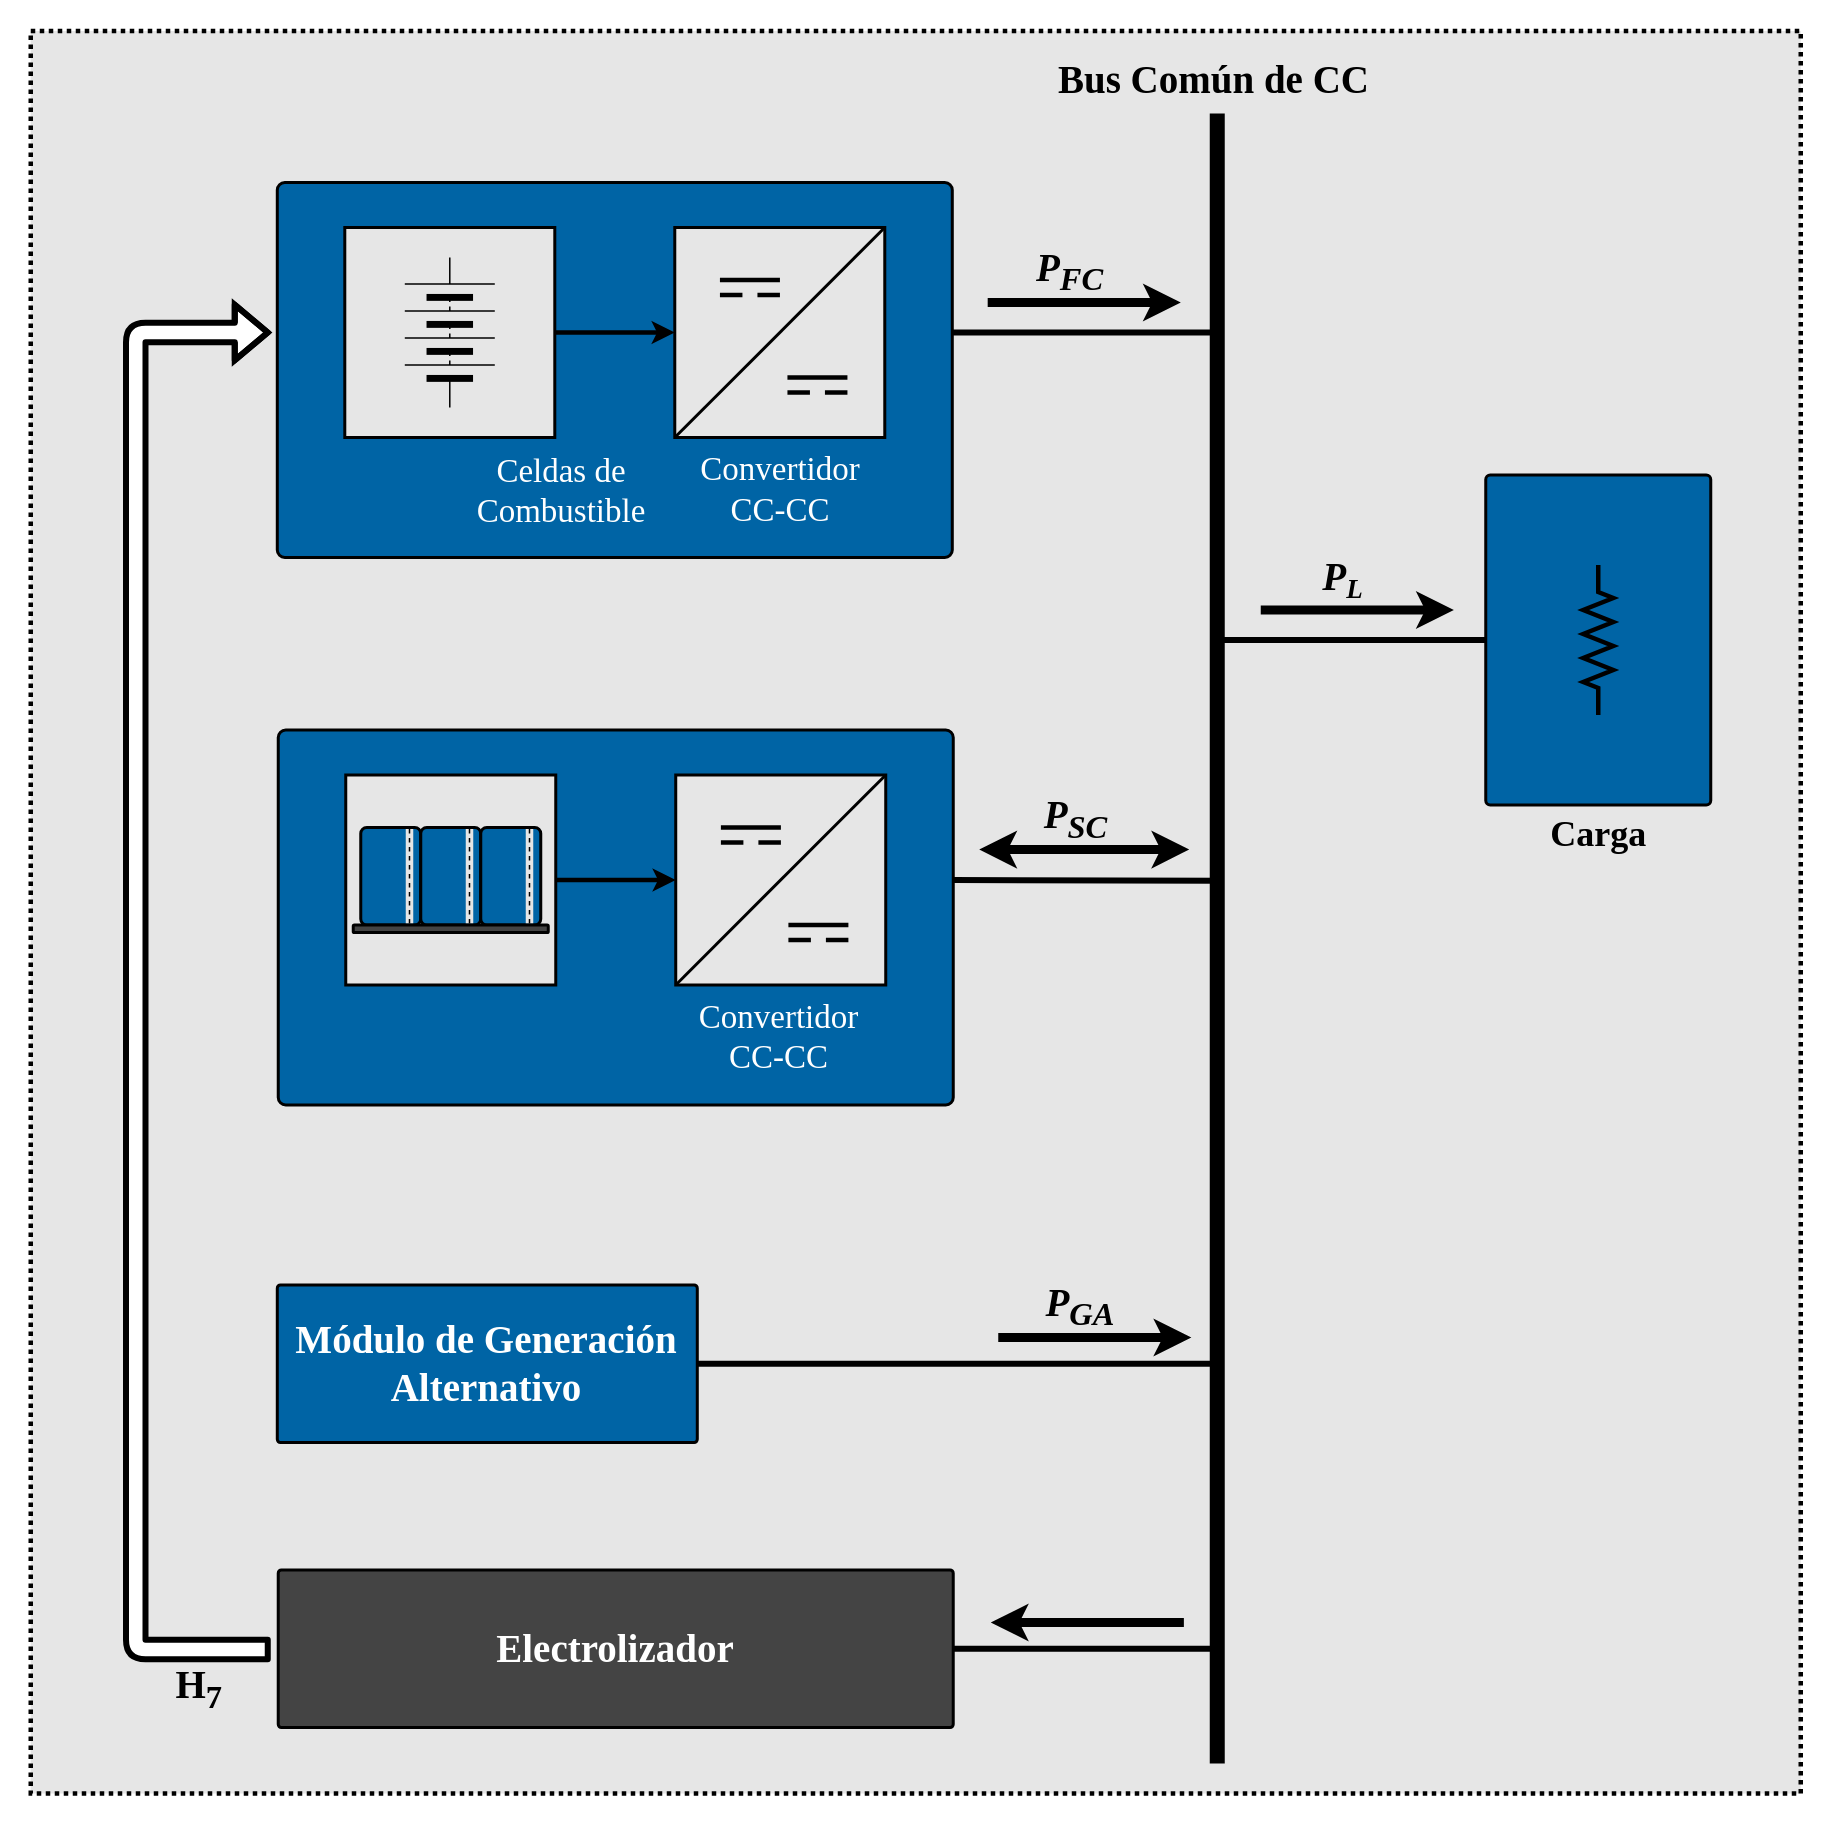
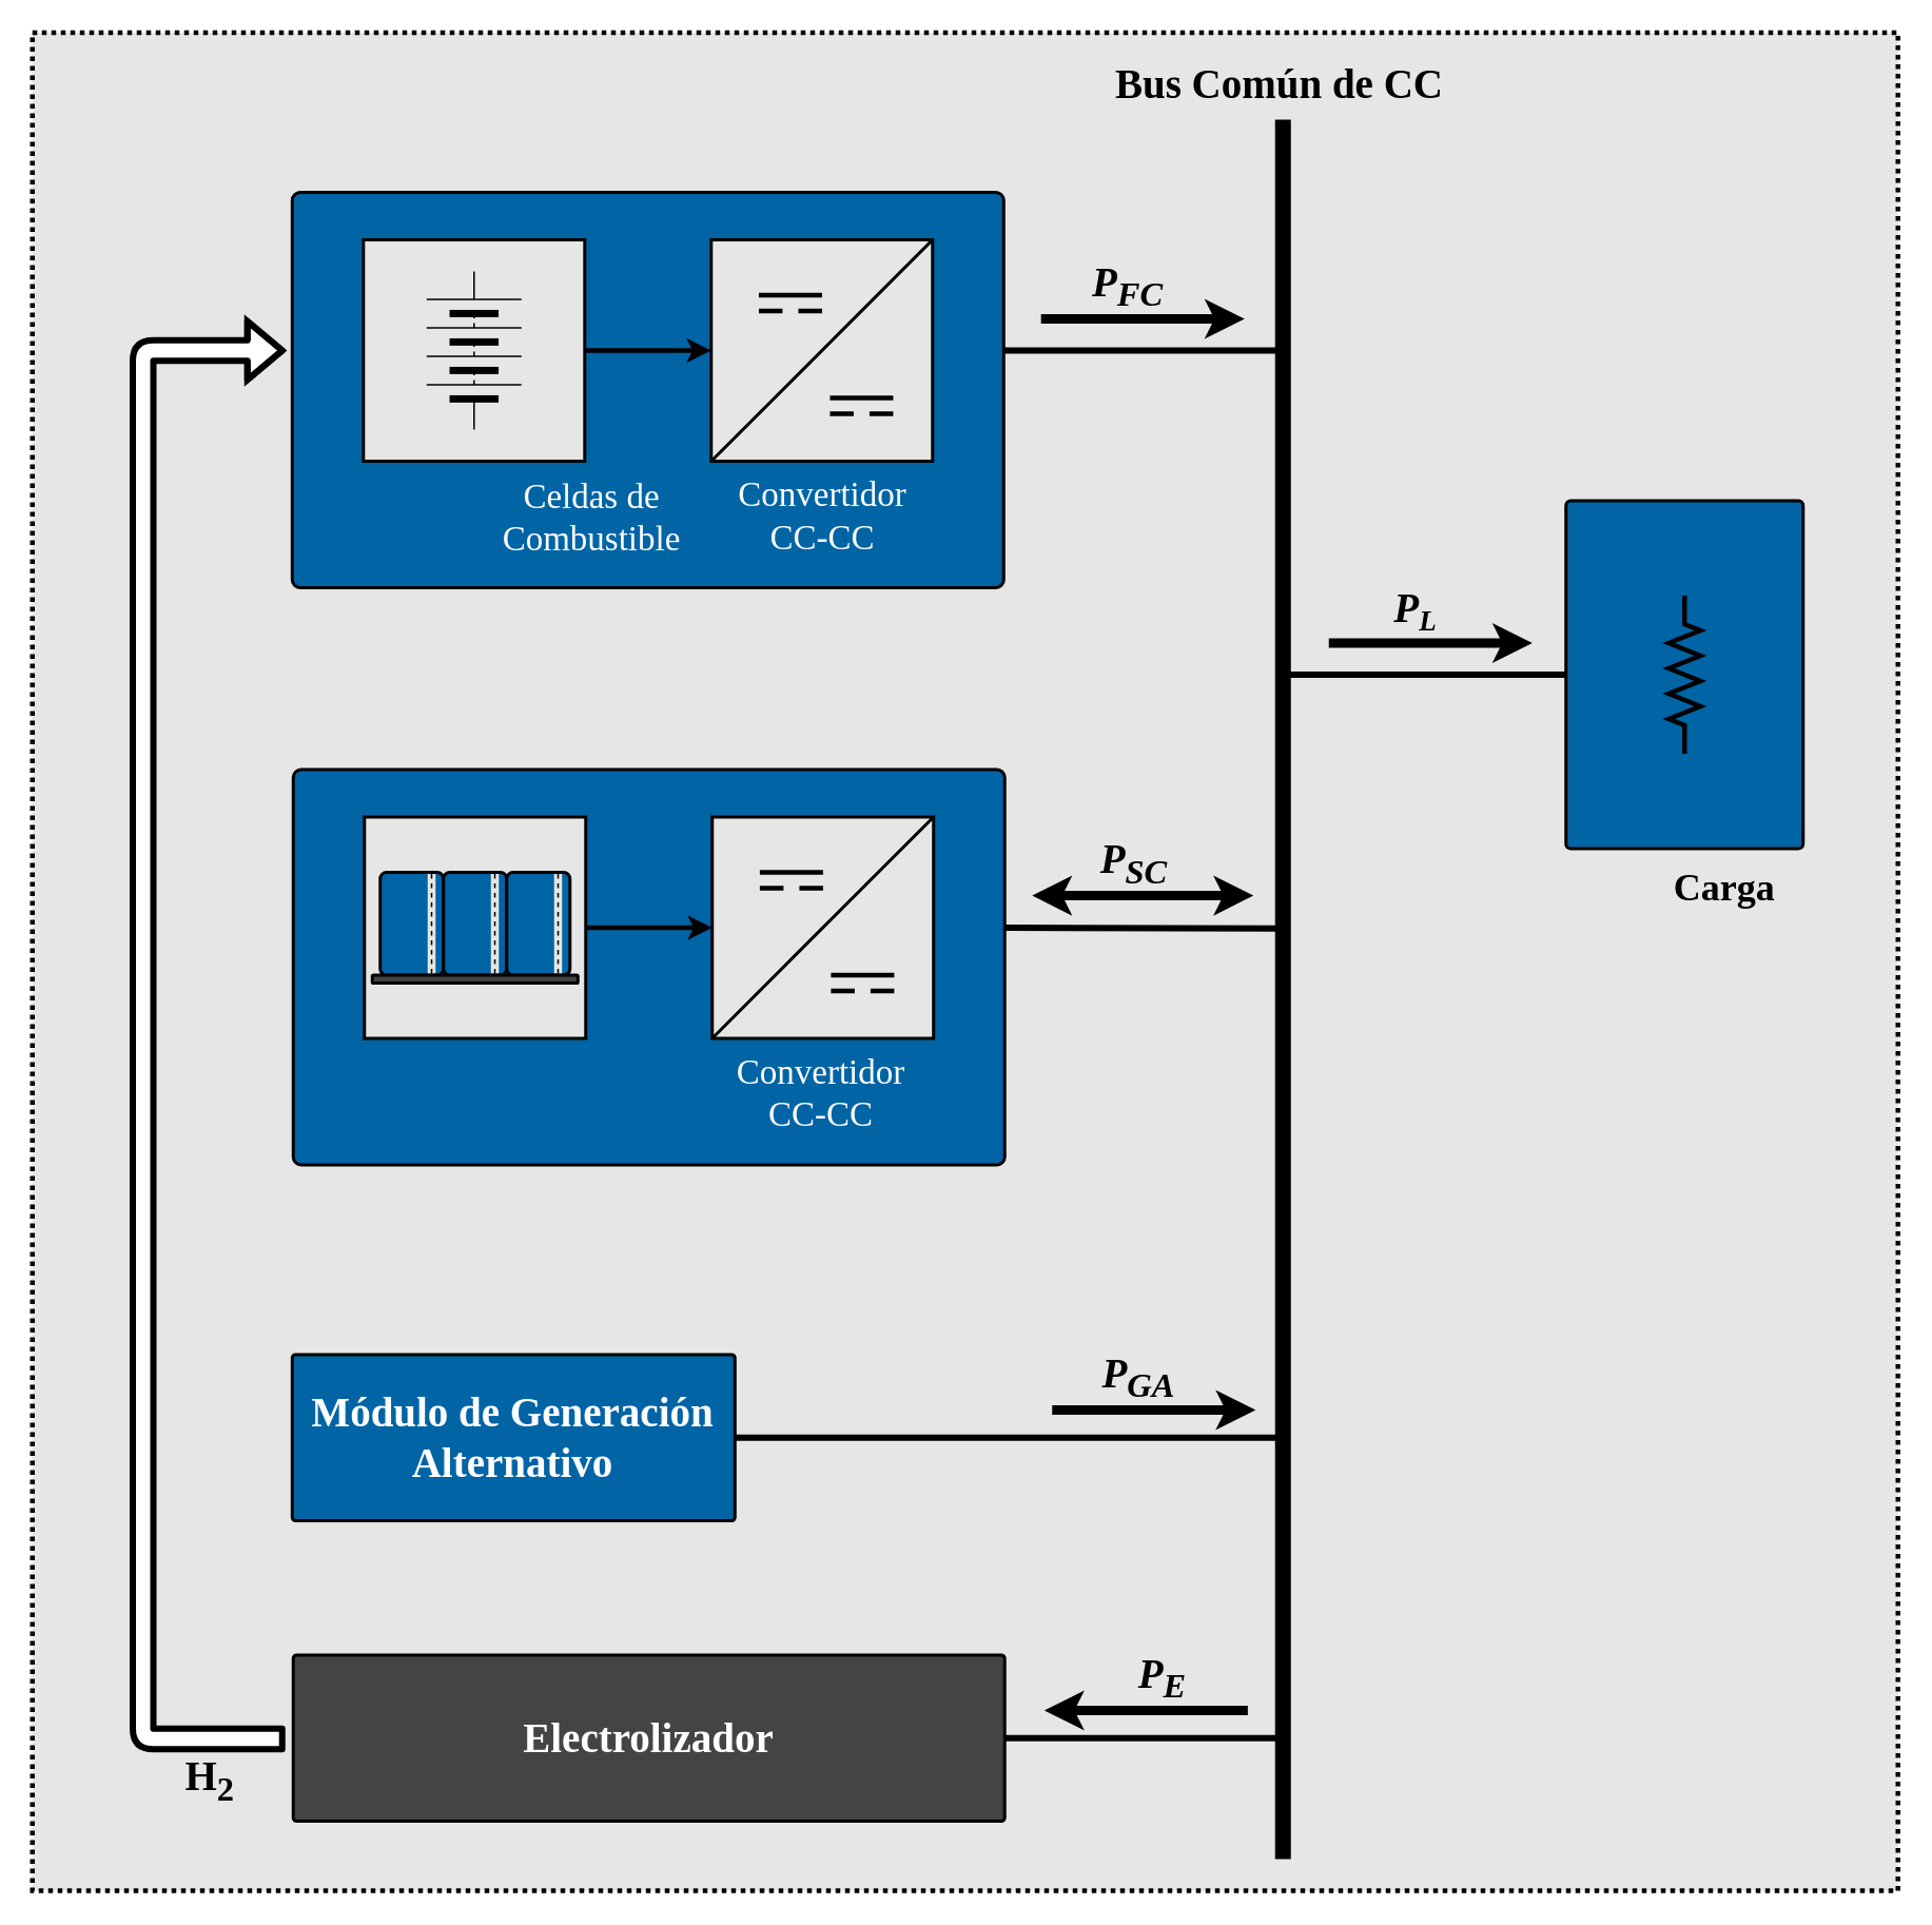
- <mxCell id="54" value="&lt;span style=&quot;font-size: 24px;&quot;&gt;Carga&lt;/span&gt;" style="text;html=1;strokeColor=none;fillColor=none;align=center;verticalAlign=middle;whiteSpace=wrap;rounded=0;fontFamily=Montserrat;fontSize=20;fontStyle=1" parent="1" vertex="1"><mxGeometry x="1022.5" y="541" width="85" height="30" as="geometry" /></mxCell>
+ <mxCell id="54" value="&lt;span style=&quot;font-size: 24px;&quot;&gt;Carga&lt;/span&gt;" style="text;html=1;strokeColor=none;fillColor=none;align=center;verticalAlign=middle;whiteSpace=wrap;rounded=0;fontFamily=Montserrat;fontSize=20;fontStyle=1" parent="1" vertex="1"><mxGeometry x="1047.5" y="546" width="85" height="30" as="geometry" /></mxCell>
+ <mxCell id="75" value="&lt;font style=&quot;font-size: 26px;&quot;&gt;&lt;b&gt;P&lt;sub&gt;E&lt;/sub&gt;&lt;/b&gt;&lt;/font&gt;" style="text;html=1;strokeColor=none;fillColor=none;align=center;verticalAlign=middle;whiteSpace=wrap;rounded=0;fontFamily=Montserrat;fontStyle=2" parent="73" vertex="1"><mxGeometry x="45.0" width="60" height="30" as="geometry" /></mxCell>
- <mxCell id="60" value="&lt;span style=&quot;font-size: 26px;&quot;&gt;H&lt;sub&gt;7&lt;/sub&gt;&lt;/span&gt;" style="text;html=1;strokeColor=none;fillColor=none;align=center;verticalAlign=middle;whiteSpace=wrap;rounded=0;fontFamily=Montserrat;fontSize=20;fontStyle=1" parent="1" vertex="1"><mxGeometry x="105" y="1111" width="55" height="30" as="geometry" /></mxCell>
+ <mxCell id="60" value="&lt;span style=&quot;font-size: 26px;&quot;&gt;H&lt;sub&gt;2&lt;/sub&gt;&lt;/span&gt;" style="text;html=1;strokeColor=none;fillColor=none;align=center;verticalAlign=middle;whiteSpace=wrap;rounded=0;fontFamily=Montserrat;fontSize=20;fontStyle=1" parent="1" vertex="1"><mxGeometry x="105" y="1111" width="55" height="30" as="geometry" /></mxCell>
